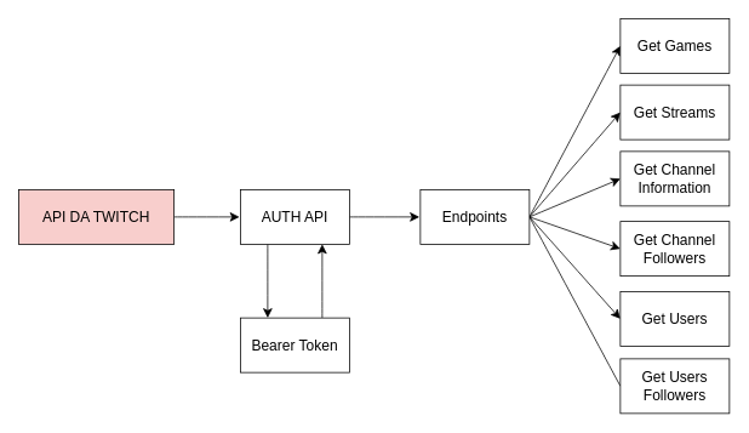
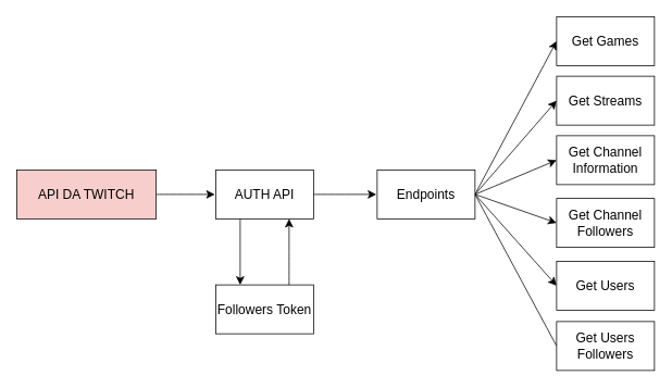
- <mxCell id="8" value="Bearer Token" style="rounded=0;whiteSpace=wrap;html=1;fontSize=16;" vertex="1" parent="1"><mxGeometry x="264" y="349" width="120" height="60" as="geometry" /></mxCell>
+ <mxCell id="8" value="Followers Token" style="rounded=0;whiteSpace=wrap;html=1;fontSize=16;" vertex="1" parent="1"><mxGeometry x="264" y="349" width="120" height="60" as="geometry" /></mxCell>
